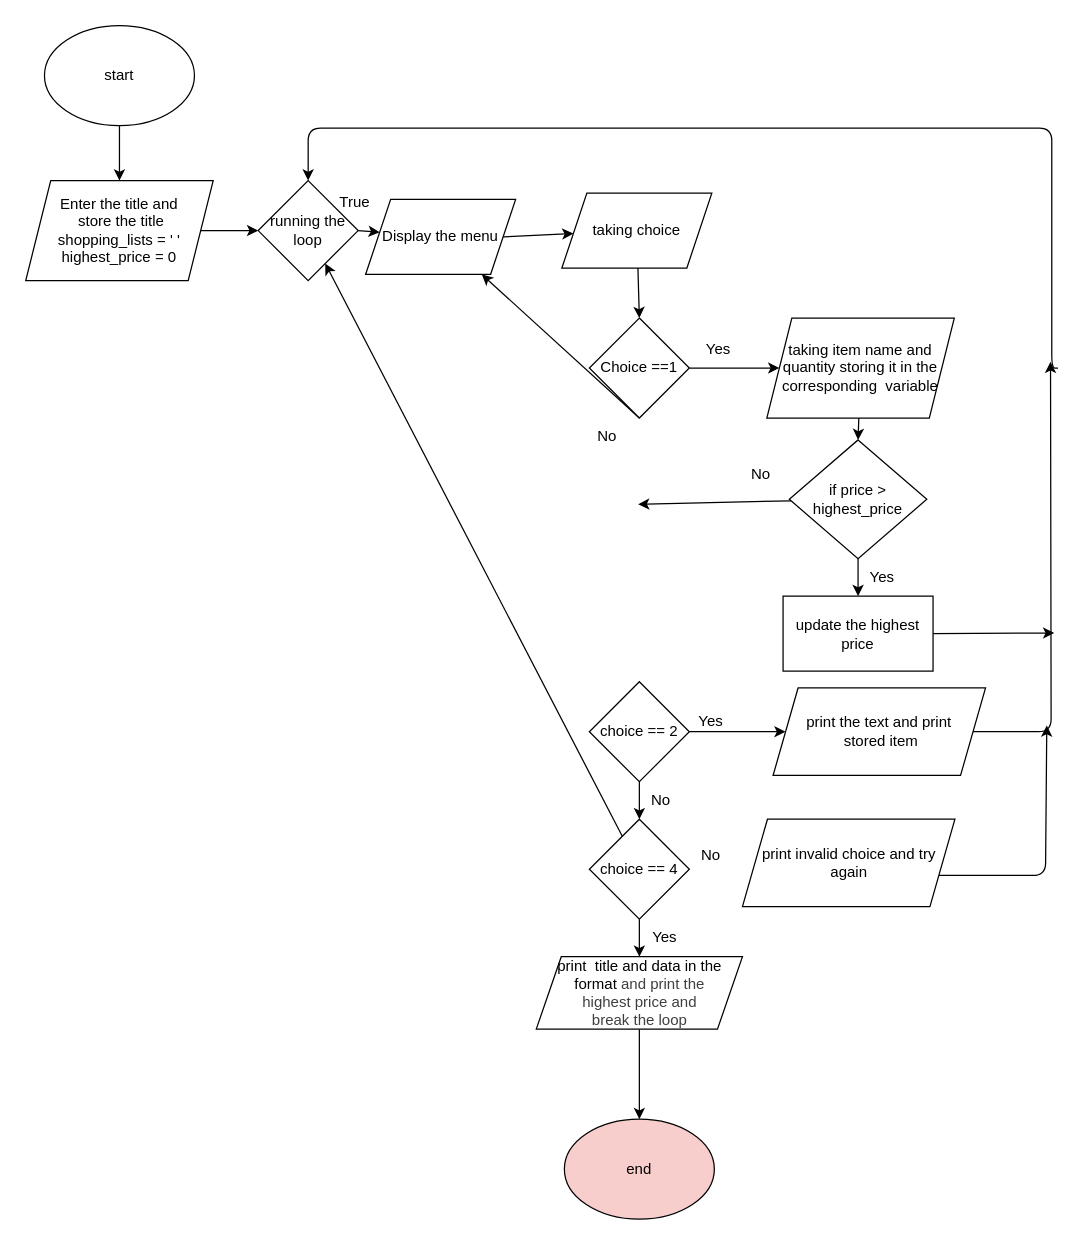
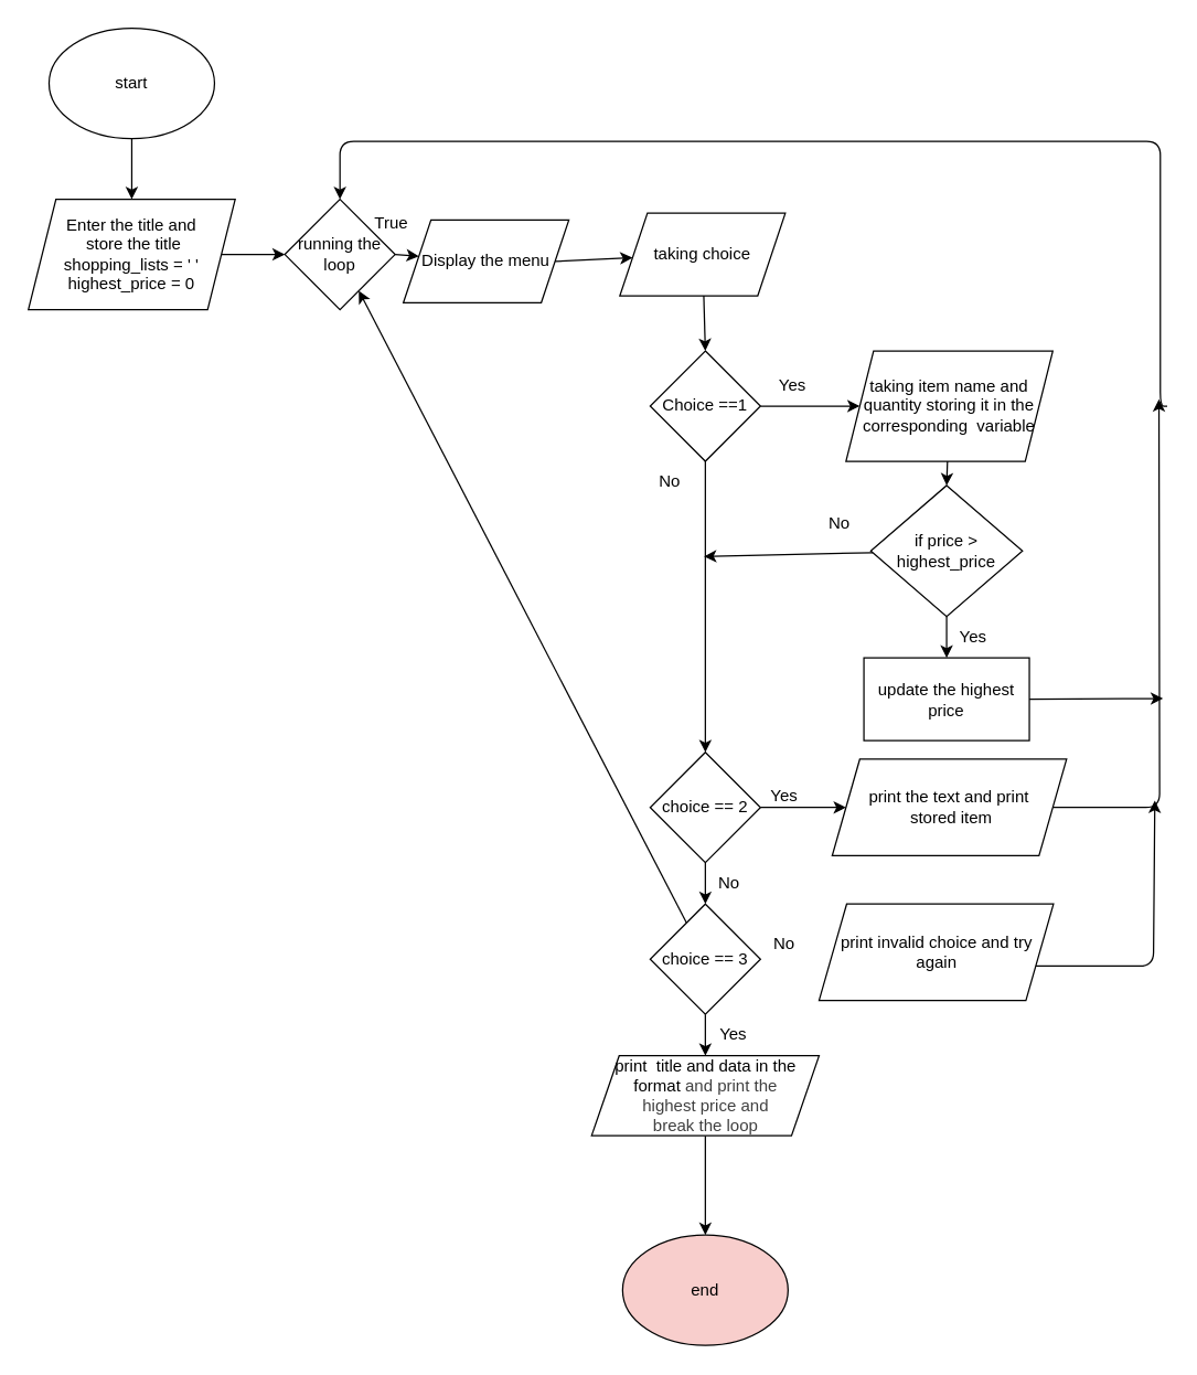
- <mxCell id="10" style="edgeStyle=none;html=1;exitX=0.5;exitY=1;exitDx=0;exitDy=0;" parent="1" source="12" target="18" edge="1"><mxGeometry relative="1" as="geometry"><mxPoint x="511" y="484" as="sourcePoint" /></mxGeometry></mxCell>
+ <mxCell id="10" style="edgeStyle=none;html=1;entryX=0.5;entryY=0;entryDx=0;entryDy=0;exitX=0.5;exitY=1;exitDx=0;exitDy=0;" parent="1" source="12" target="27" edge="1"><mxGeometry relative="1" as="geometry"><mxPoint x="511" y="484" as="sourcePoint" /></mxGeometry></mxCell>
- <mxCell id="21" value="print the text and print&lt;div&gt;&amp;nbsp;stored item&lt;/div&gt;" style="shape=parallelogram;perimeter=parallelogramPerimeter;whiteSpace=wrap;html=1;fixedSize=1;" parent="1" vertex="1"><mxGeometry x="618" y="550" width="170" height="70" as="geometry" /></mxCell>
+ <mxCell id="21" value="print the text and print&lt;div&gt;&amp;nbsp;stored item&lt;/div&gt;" style="shape=parallelogram;perimeter=parallelogramPerimeter;whiteSpace=wrap;html=1;fixedSize=1;" parent="1" vertex="1"><mxGeometry x="603" y="550" width="170" height="70" as="geometry" /></mxCell>
- <mxCell id="30" value="&lt;span style=&quot;color: rgb(0, 0, 0);&quot;&gt;choice == 4&lt;/span&gt;" style="rhombus;whiteSpace=wrap;html=1;" parent="1" vertex="1"><mxGeometry x="471" y="655" width="80" height="80" as="geometry" /></mxCell>
+ <mxCell id="30" value="&lt;span style=&quot;color: rgb(0, 0, 0);&quot;&gt;choice == 3&lt;/span&gt;" style="rhombus;whiteSpace=wrap;html=1;" parent="1" vertex="1"><mxGeometry x="471" y="655" width="80" height="80" as="geometry" /></mxCell>
